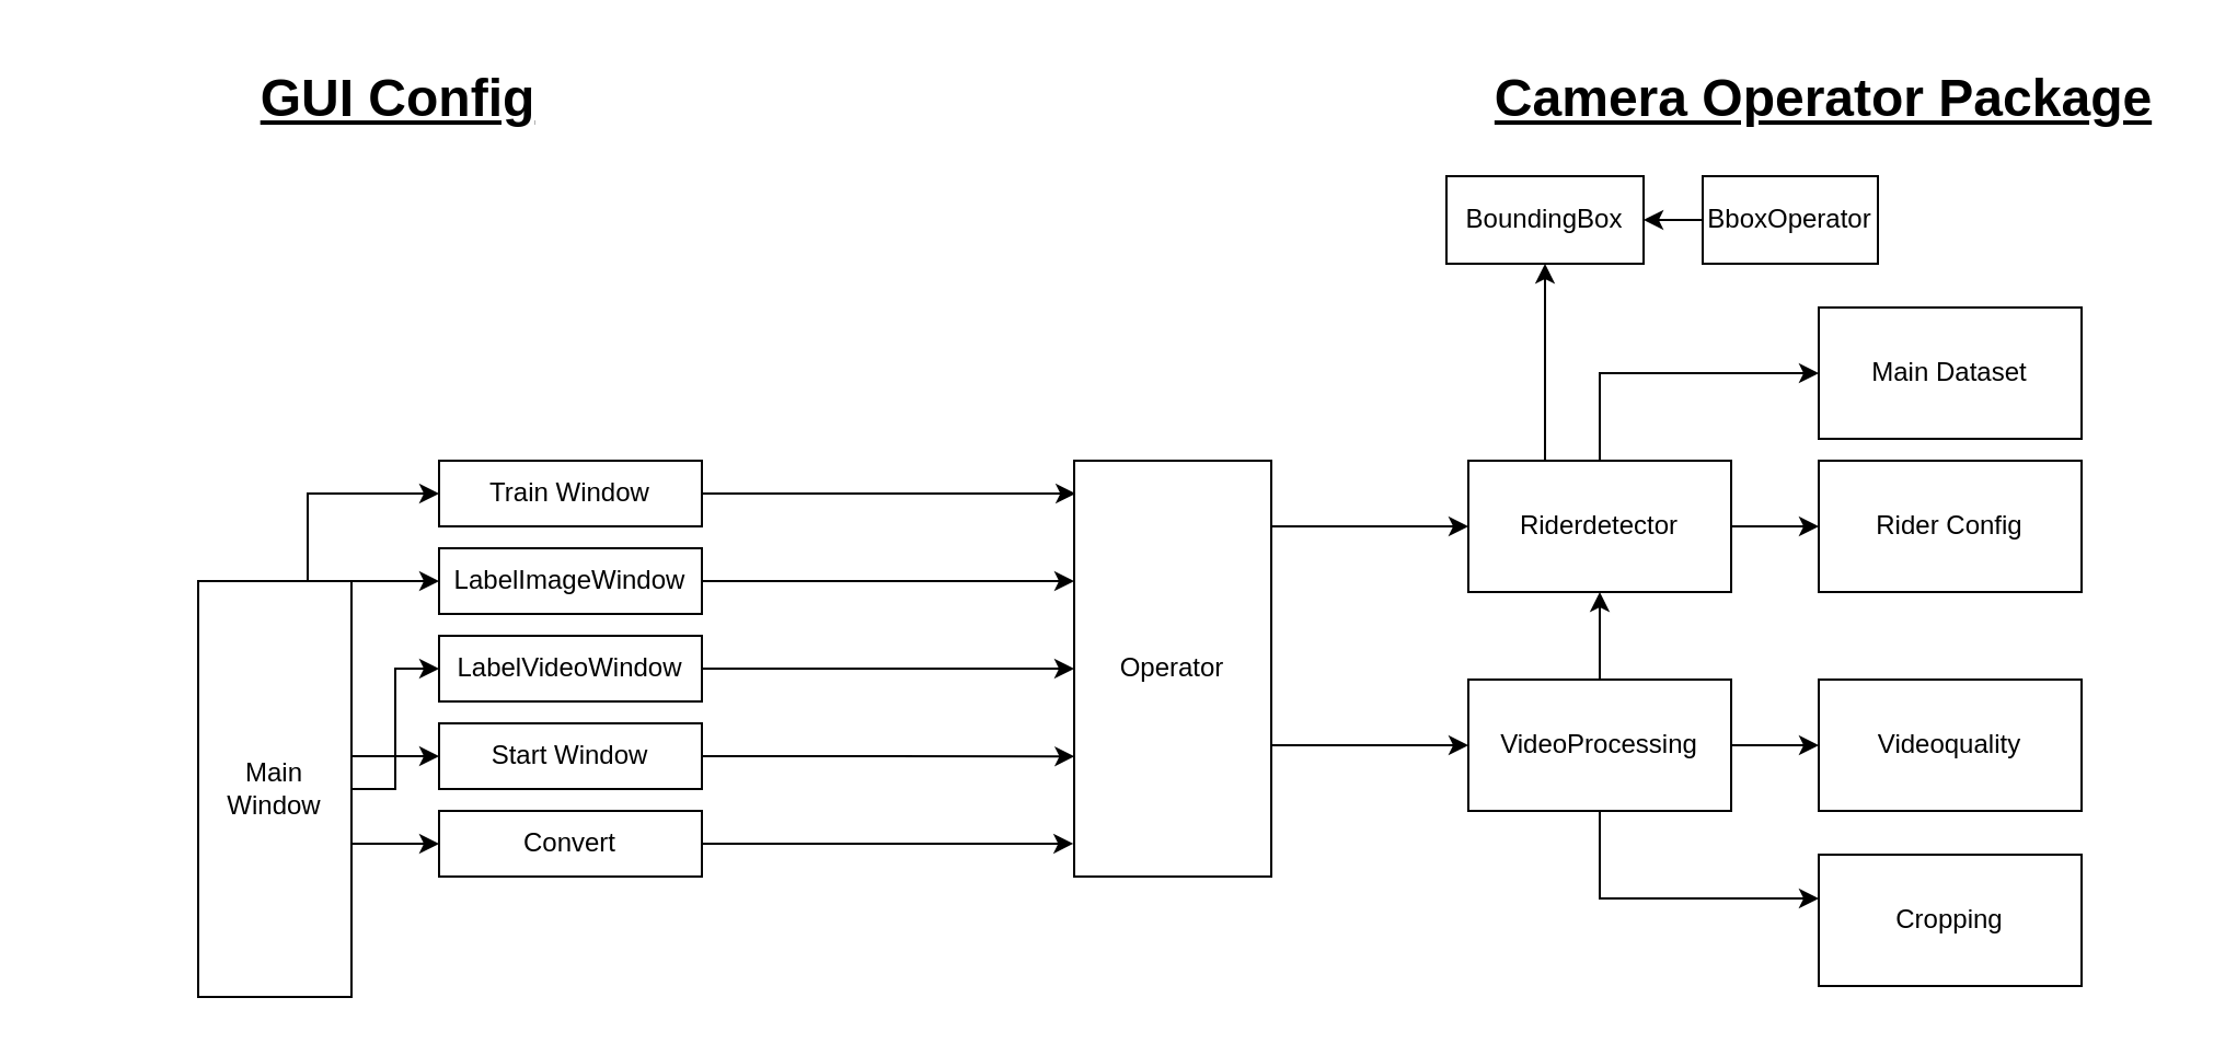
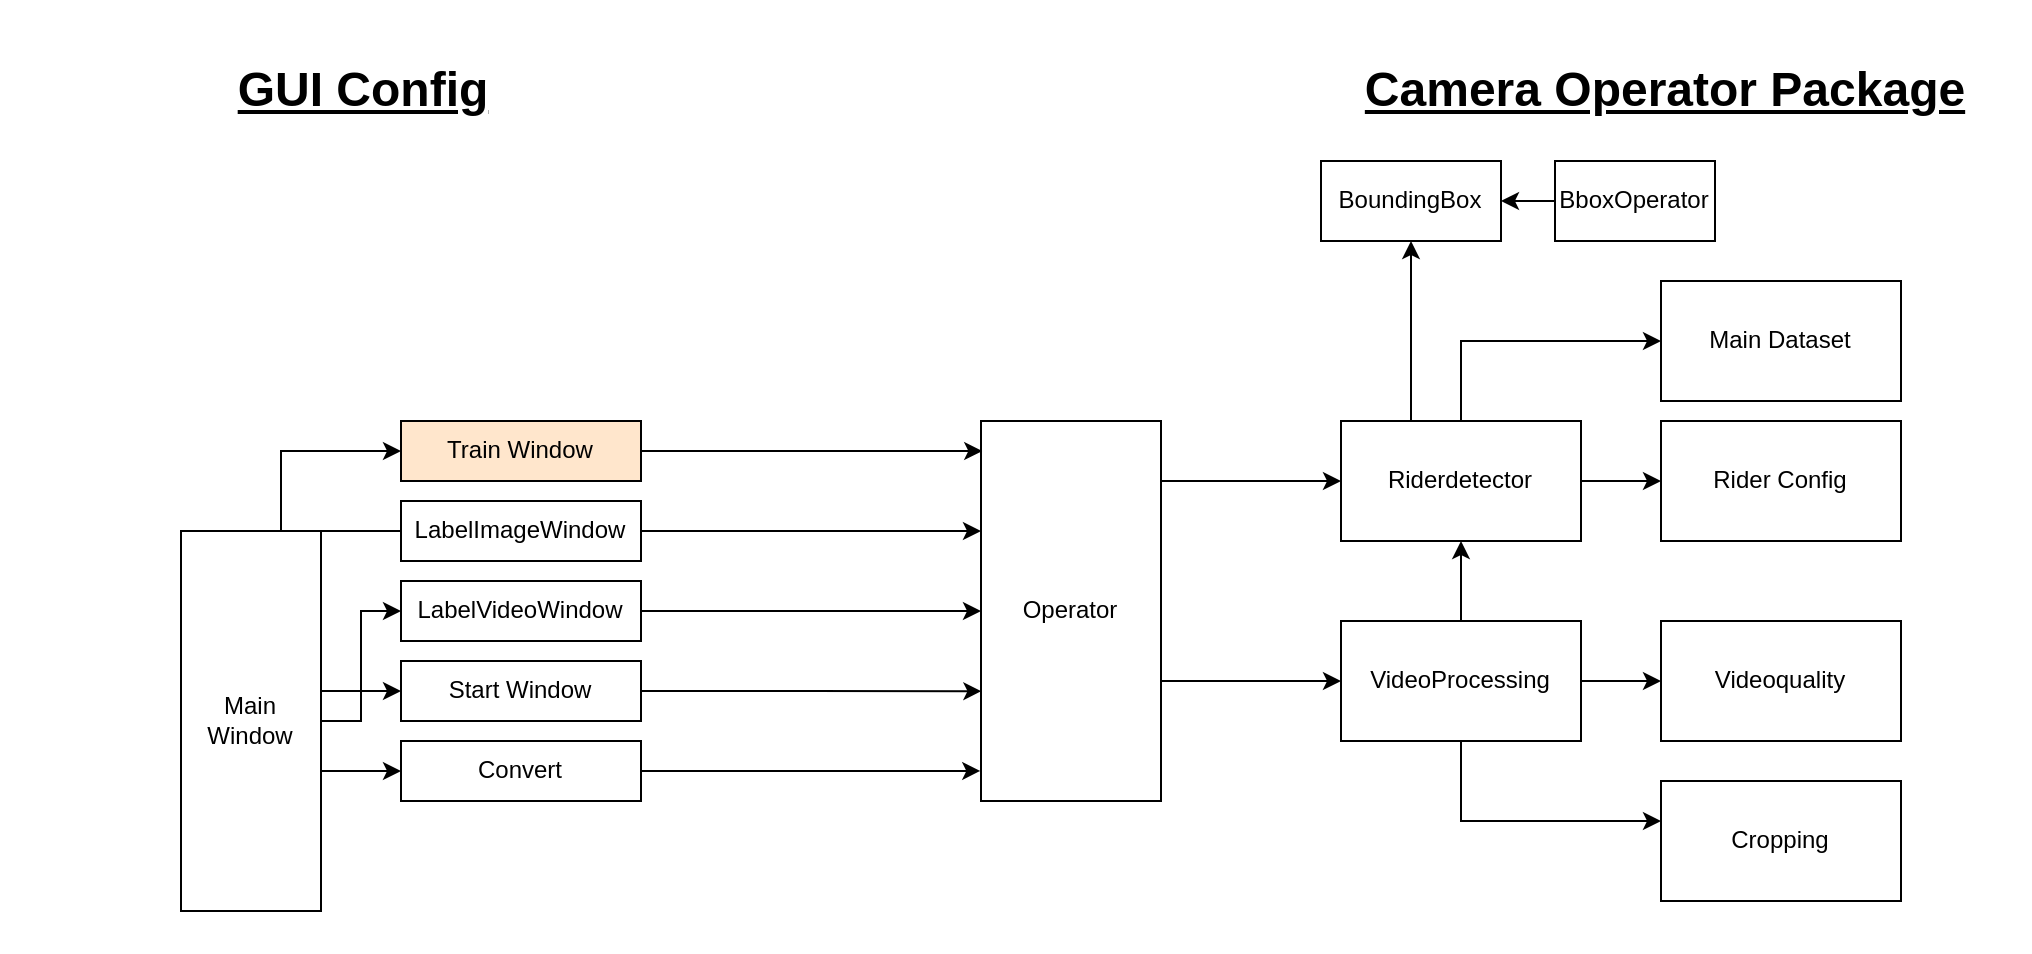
- <mxCell id="28" value="Train Window" style="rounded=0;whiteSpace=wrap;html=1;" vertex="1" parent="1"><mxGeometry x="200" y="210" width="120" height="30" as="geometry" /></mxCell>
+ <mxCell id="28" value="Train Window" style="rounded=0;whiteSpace=wrap;html=1;fillColor=#ffe6cc;" vertex="1" parent="1"><mxGeometry x="200" y="210" width="120" height="30" as="geometry" /></mxCell>
- <mxCell id="22" style="edgeStyle=orthogonalEdgeStyle;rounded=0;orthogonalLoop=1;jettySize=auto;html=1;entryX=0;entryY=0.5;entryDx=0;entryDy=0;" edge="1" parent="1" source="26" target="31"><mxGeometry relative="1" as="geometry"><Array as="points"><mxPoint x="150" y="265" /><mxPoint x="150" y="265" /></Array></mxGeometry></mxCell>
+ <mxCell id="22" style="edgeStyle=orthogonalEdgeStyle;rounded=0;orthogonalLoop=1;jettySize=auto;html=1;entryX=0;entryY=0.5;entryDx=0;entryDy=0;endArrow=none;" edge="1" parent="1" source="26" target="31"><mxGeometry relative="1" as="geometry"><Array as="points"><mxPoint x="150" y="265" /><mxPoint x="150" y="265" /></Array></mxGeometry></mxCell>
